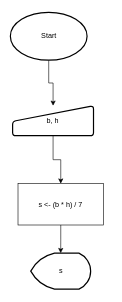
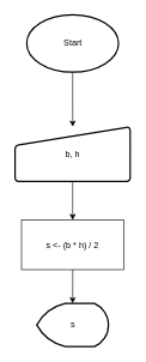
- <mxCell id="8" value="Start" style="strokeWidth=2;html=1;shape=mxgraph.flowchart.start_1;whiteSpace=wrap;" vertex="1" parent="1"><mxGeometry x="16.5" y="20" width="128" height="80" as="geometry" /></mxCell>
+ <mxCell id="8" value="Start" style="strokeWidth=2;html=1;shape=mxgraph.flowchart.start_1;whiteSpace=wrap;" vertex="1" parent="1"><mxGeometry x="36.5" y="20" width="128" height="80" as="geometry" /></mxCell>
- <mxCell id="3" value="b, h" style="html=1;strokeWidth=2;shape=manualInput;whiteSpace=wrap;rounded=1;size=26;arcSize=11;" vertex="1" parent="1"><mxGeometry x="20.25" y="176" width="135" height="50" as="geometry" /></mxCell>
+ <mxCell id="3" value="b, h" style="html=1;strokeWidth=2;shape=manualInput;whiteSpace=wrap;rounded=1;size=26;arcSize=11;" vertex="1" parent="1"><mxGeometry x="20.25" y="176" width="160.5" height="76" as="geometry" /></mxCell>
- <mxCell id="5" value="s &amp;lt;- (b * h) / 7" style="rounded=0;whiteSpace=wrap;html=1;" vertex="1" parent="1"><mxGeometry x="29.25" y="306" width="142.5" height="69" as="geometry" /></mxCell>
+ <mxCell id="5" value="s &amp;lt;- (b * h) / 2" style="rounded=0;whiteSpace=wrap;html=1;" vertex="1" parent="1"><mxGeometry x="29.25" y="306" width="142.5" height="69" as="geometry" /></mxCell>
